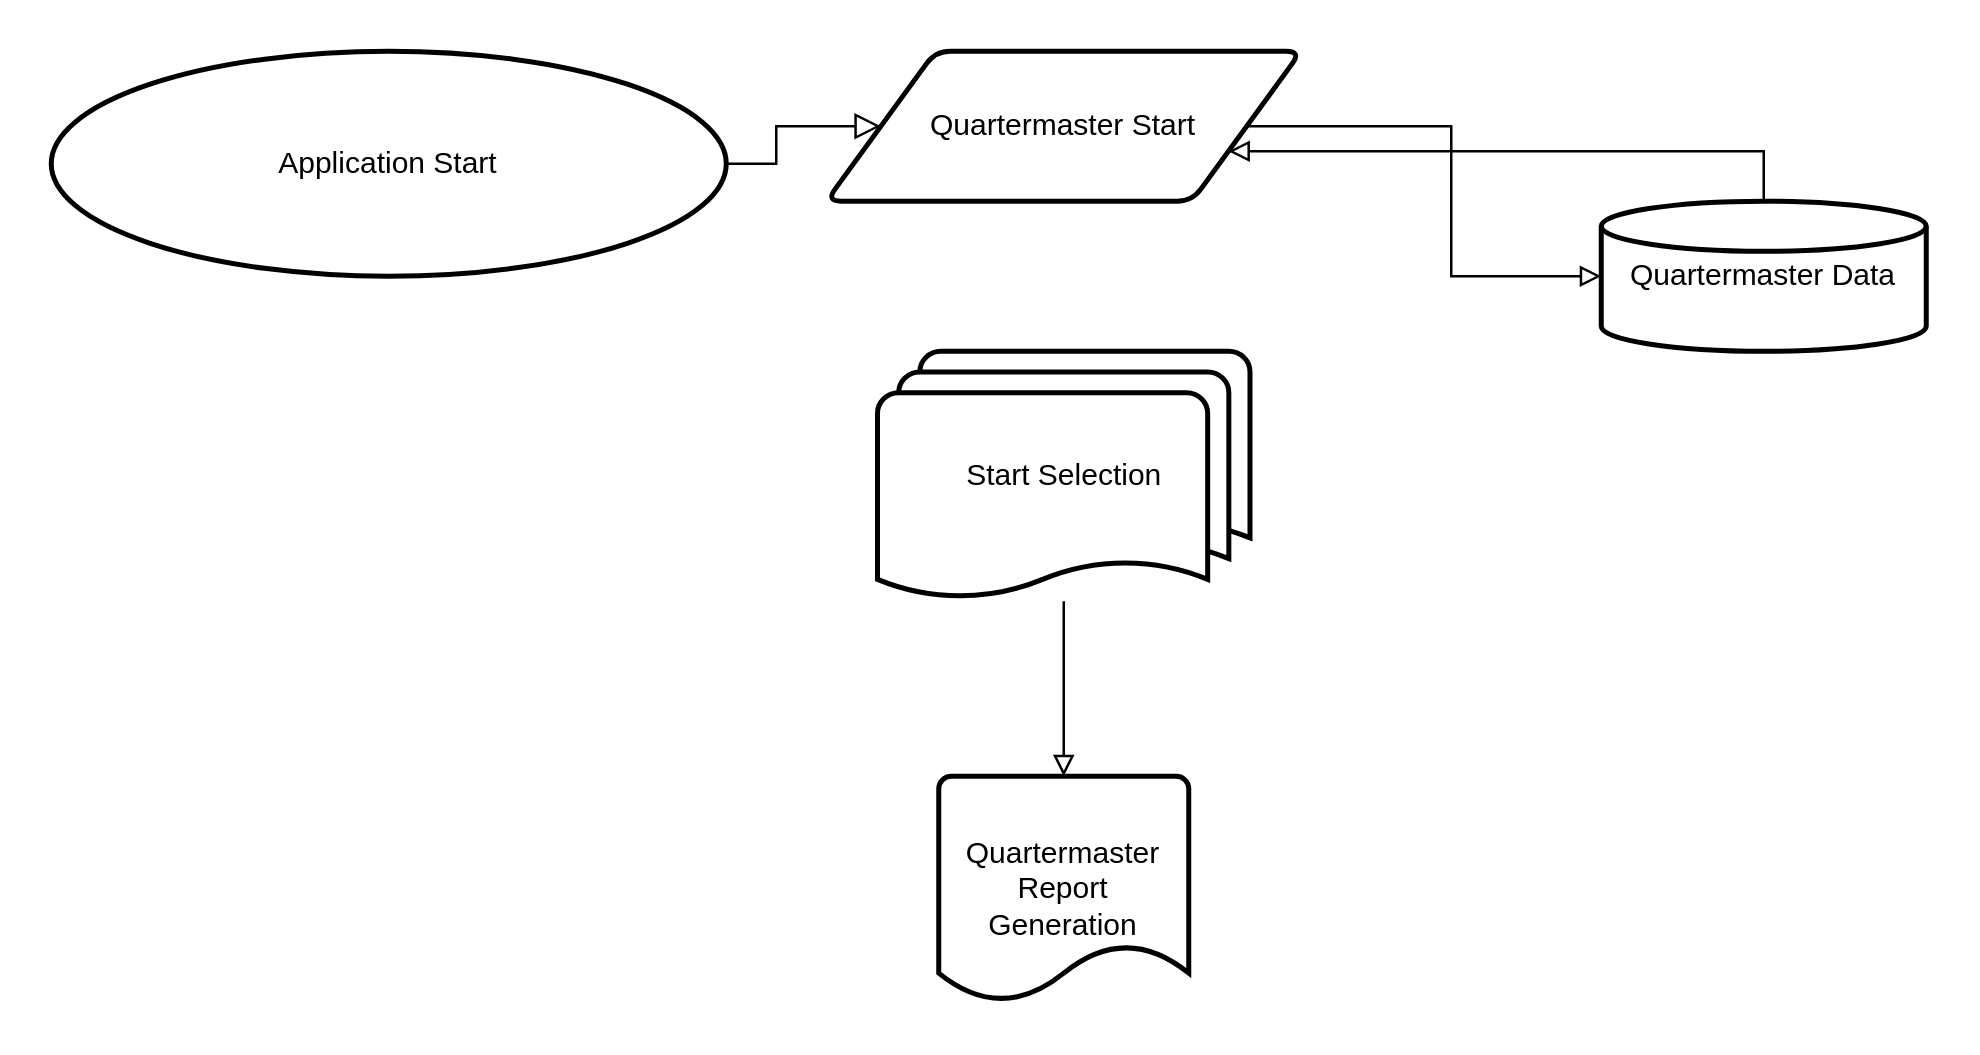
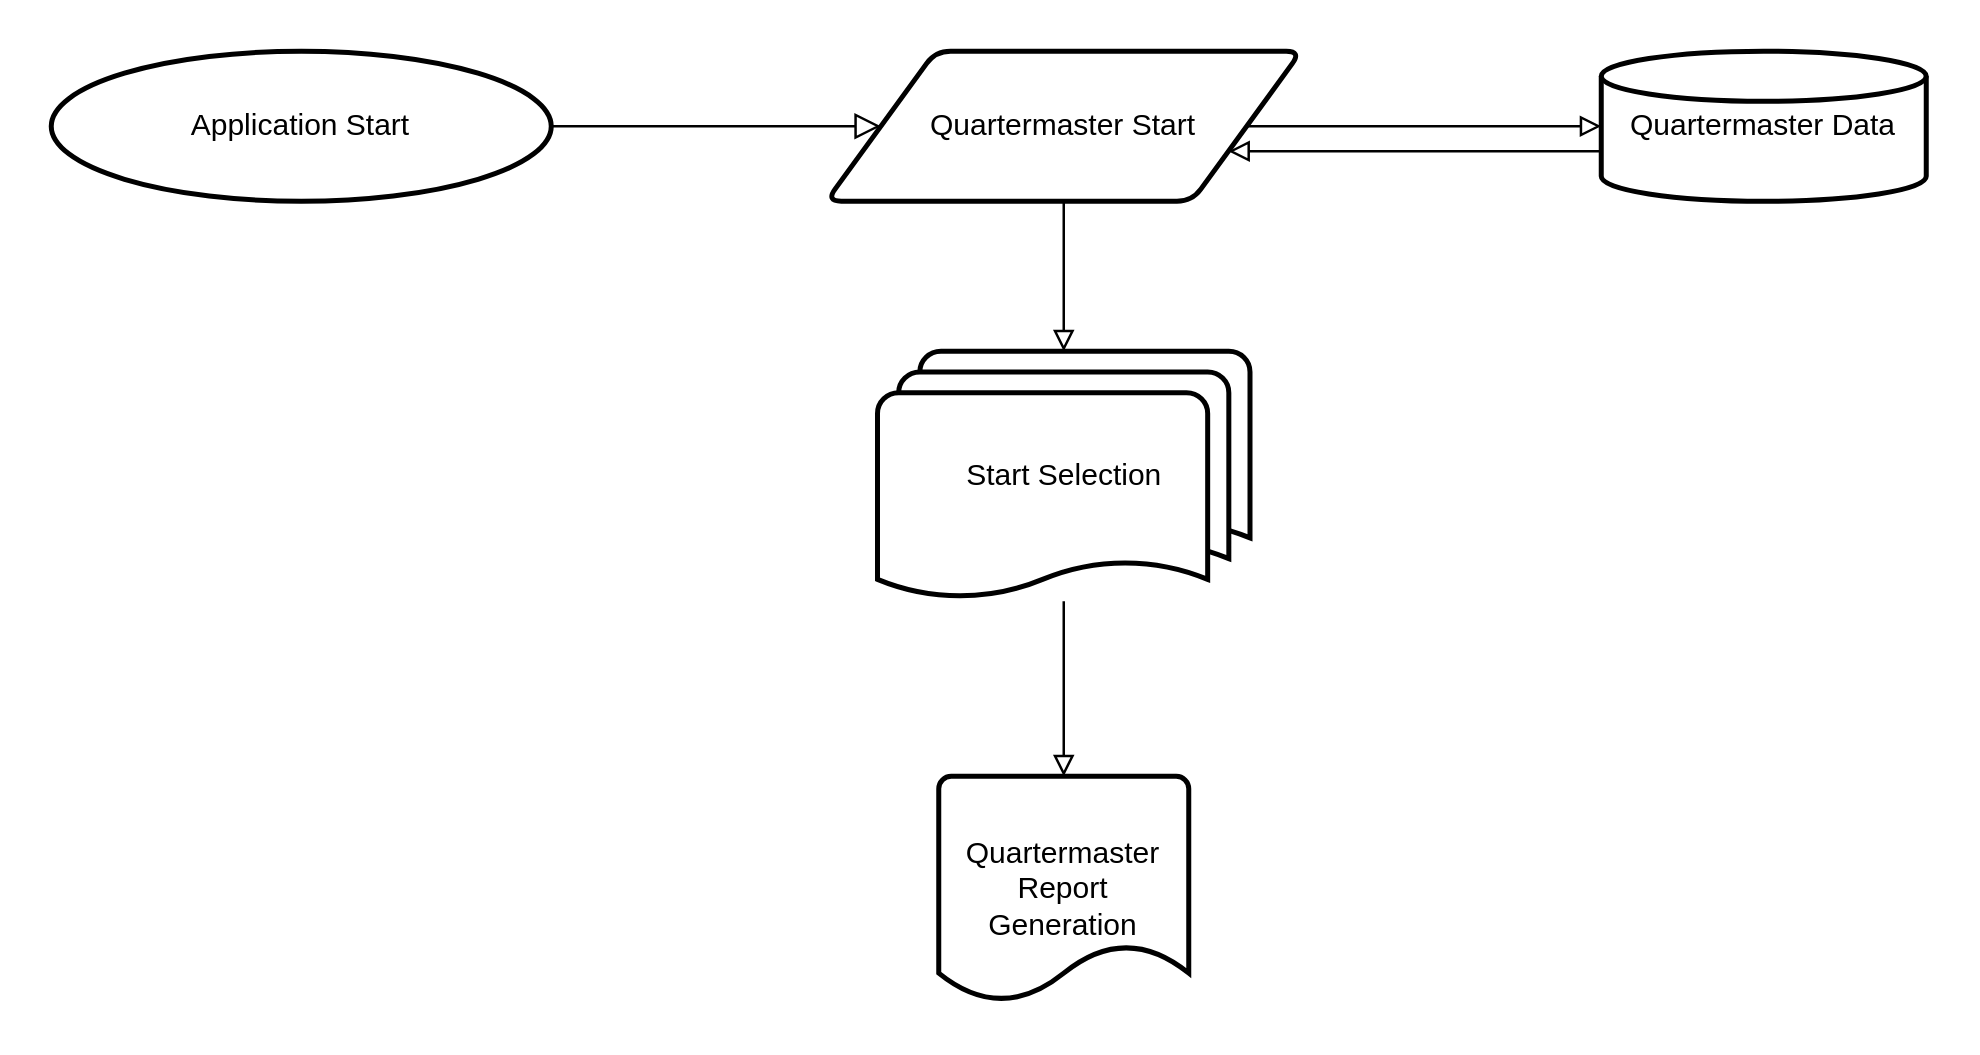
- <mxCell id="3" value="Application Start" style="strokeWidth=2;html=1;shape=mxgraph.flowchart.start_1;whiteSpace=wrap;" vertex="1" parent="1"><mxGeometry x="20" y="20" width="270" height="90" as="geometry" /></mxCell>
+ <mxCell id="3" value="Application Start" style="strokeWidth=2;html=1;shape=mxgraph.flowchart.start_1;whiteSpace=wrap;" vertex="1" parent="1"><mxGeometry x="20" y="20" width="200" height="60" as="geometry" /></mxCell>
+ <mxCell id="4" value="" style="edgeStyle=orthogonalEdgeStyle;rounded=0;orthogonalLoop=1;jettySize=auto;html=1;endArrow=block;endFill=0;entryX=0.5;entryY=0;entryDx=0;entryDy=0;entryPerimeter=0;" edge="1" parent="1" source="6" target="10"><mxGeometry relative="1" as="geometry"><mxPoint x="425" y="140" as="targetPoint" /></mxGeometry></mxCell>
- <mxCell id="8" value="Quartermaster Data" style="strokeWidth=2;html=1;shape=mxgraph.flowchart.database;whiteSpace=wrap;" vertex="1" parent="1"><mxGeometry x="640" y="80" width="130" height="60" as="geometry" /></mxCell>
+ <mxCell id="8" value="Quartermaster Data" style="strokeWidth=2;html=1;shape=mxgraph.flowchart.database;whiteSpace=wrap;" vertex="1" parent="1"><mxGeometry x="640" y="20" width="130" height="60" as="geometry" /></mxCell>
